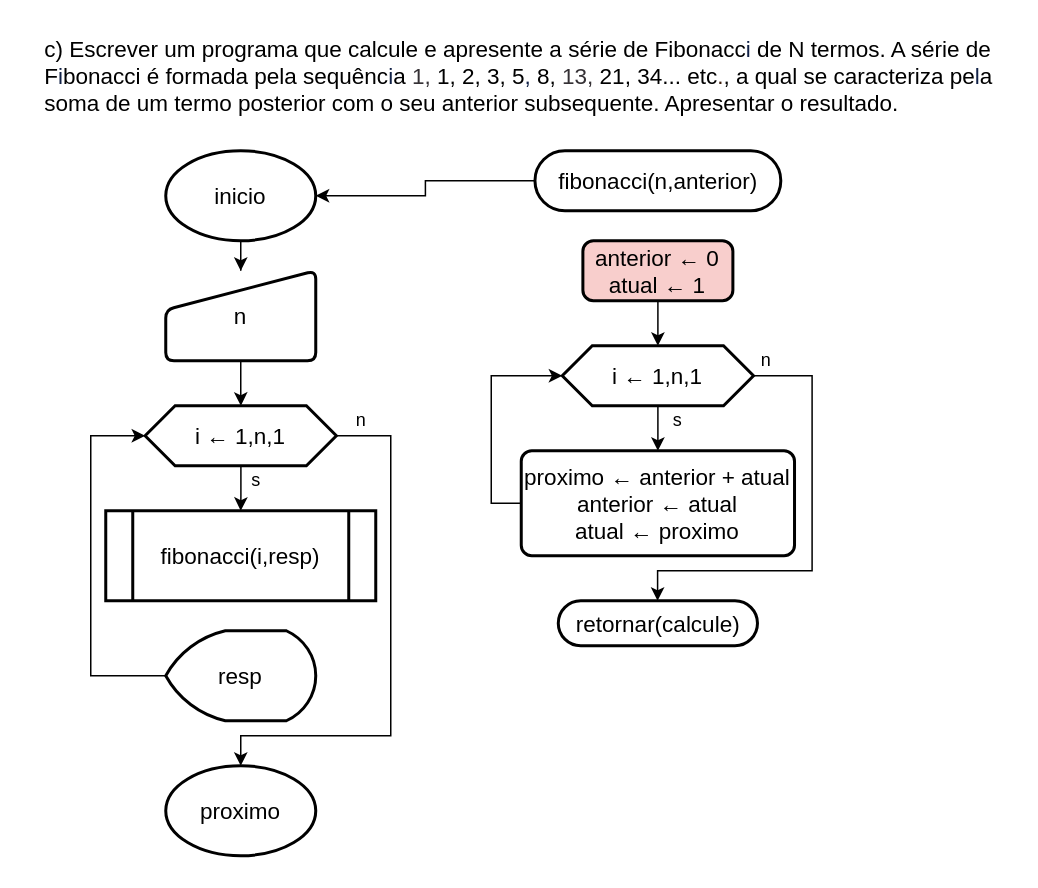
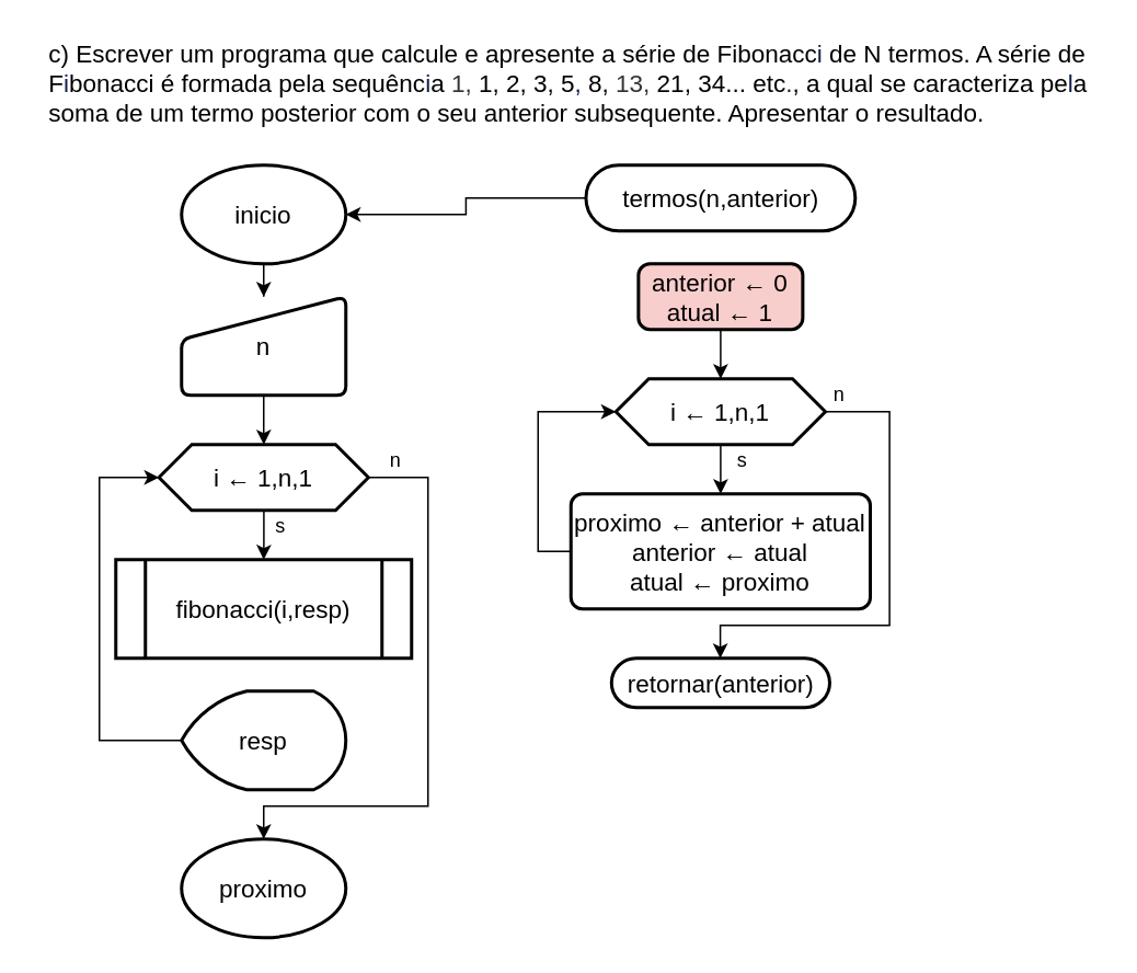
- <mxCell id="4" value="fibonacci(n,anterior)" style="html=1;dashed=0;whitespace=wrap;shape=mxgraph.dfd.start;fontSize=15;strokeWidth=2;" parent="1" vertex="1"><mxGeometry x="356.14" y="100" width="163.9" height="40" as="geometry" /></mxCell>
+ <mxCell id="4" value="termos(n,anterior)" style="html=1;dashed=0;whitespace=wrap;shape=mxgraph.dfd.start;fontSize=15;strokeWidth=2;" parent="1" vertex="1"><mxGeometry x="356.14" y="100" width="163.9" height="40" as="geometry" /></mxCell>
- <mxCell id="5" value="retornar(calcule)" style="html=1;dashed=0;whitespace=wrap;shape=mxgraph.dfd.start;fontSize=15;strokeWidth=2;" parent="1" vertex="1"><mxGeometry x="371.68" y="400" width="132.81" height="30" as="geometry" /></mxCell>
+ <mxCell id="5" value="retornar(anterior)" style="html=1;dashed=0;whitespace=wrap;shape=mxgraph.dfd.start;fontSize=15;strokeWidth=2;" parent="1" vertex="1"><mxGeometry x="371.68" y="400" width="132.81" height="30" as="geometry" /></mxCell>
